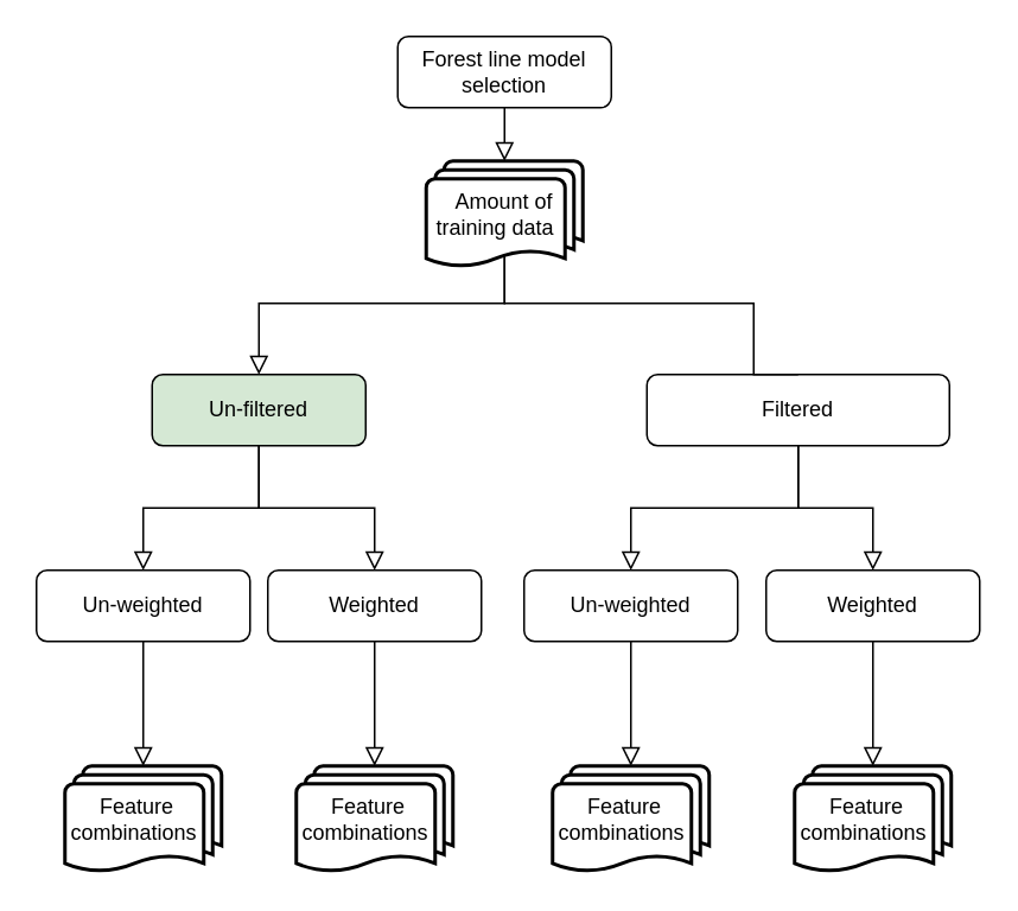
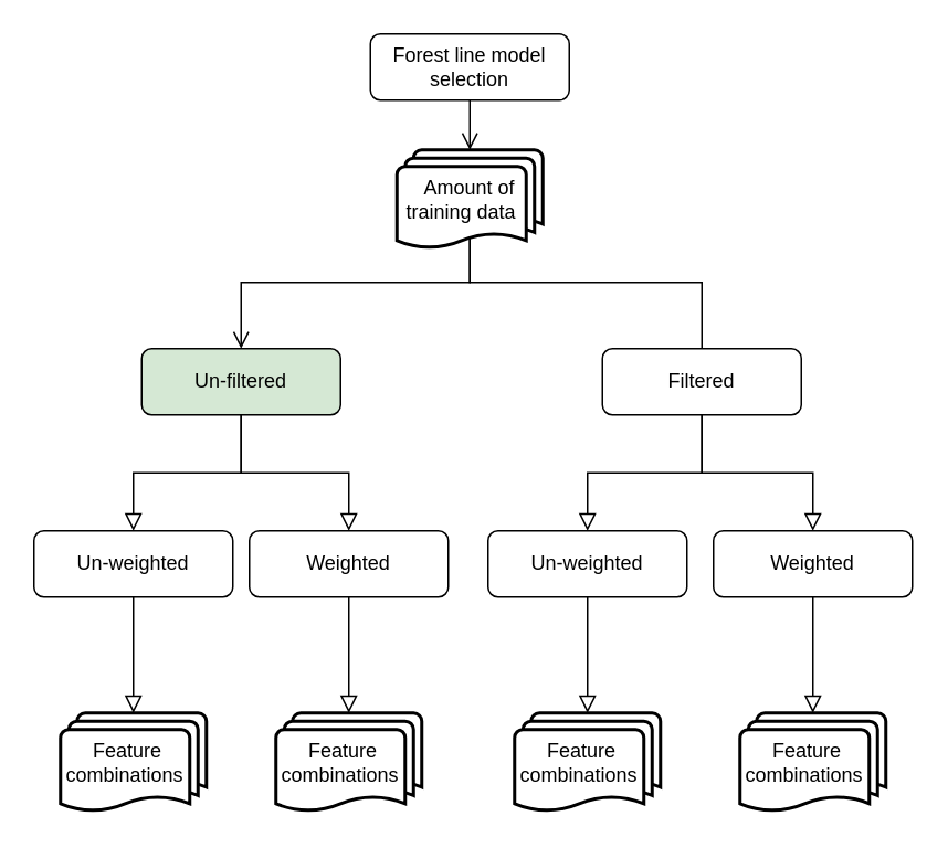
- <mxCell id="6" value="" style="rounded=0;html=1;jettySize=auto;orthogonalLoop=1;fontSize=11;endArrow=block;endFill=0;endSize=8;strokeWidth=1;shadow=0;labelBackgroundColor=none;edgeStyle=orthogonalEdgeStyle;exitX=0.5;exitY=1;exitDx=0;exitDy=0;entryX=0.5;entryY=0;entryDx=0;entryDy=0;entryPerimeter=0;" edge="1" parent="1" source="2" target="5"><mxGeometry relative="1" as="geometry"><mxPoint x="293" y="70" as="sourcePoint" /><mxPoint x="403" y="150" as="targetPoint" /></mxGeometry></mxCell>
+ <mxCell id="6" value="" style="rounded=0;html=1;jettySize=auto;orthogonalLoop=1;fontSize=11;endArrow=open;endFill=0;endSize=8;strokeWidth=1;shadow=0;labelBackgroundColor=none;edgeStyle=orthogonalEdgeStyle;exitX=0.5;exitY=1;exitDx=0;exitDy=0;entryX=0.5;entryY=0;entryDx=0;entryDy=0;entryPerimeter=0;" edge="1" parent="1" source="2" target="5"><mxGeometry relative="1" as="geometry"><mxPoint x="293" y="70" as="sourcePoint" /><mxPoint x="403" y="150" as="targetPoint" /></mxGeometry></mxCell>
- <mxCell id="15" value="" style="rounded=0;html=1;jettySize=auto;orthogonalLoop=1;fontSize=11;endArrow=block;endFill=0;endSize=8;strokeWidth=1;shadow=0;labelBackgroundColor=none;edgeStyle=orthogonalEdgeStyle;exitX=0.5;exitY=0.88;exitDx=0;exitDy=0;entryX=0.5;entryY=0;entryDx=0;entryDy=0;exitPerimeter=0;" edge="1" parent="1" source="5" target="4"><mxGeometry relative="1" as="geometry"><mxPoint x="300" y="70" as="sourcePoint" /><mxPoint x="300" y="100" as="targetPoint" /><Array as="points"><mxPoint x="283" y="170" /><mxPoint x="145" y="170" /></Array></mxGeometry></mxCell>
+ <mxCell id="15" value="" style="rounded=0;html=1;jettySize=auto;orthogonalLoop=1;fontSize=11;endArrow=open;endFill=0;endSize=8;strokeWidth=1;shadow=0;labelBackgroundColor=none;edgeStyle=orthogonalEdgeStyle;exitX=0.5;exitY=0.88;exitDx=0;exitDy=0;entryX=0.5;entryY=0;entryDx=0;entryDy=0;exitPerimeter=0;" edge="1" parent="1" source="5" target="4"><mxGeometry relative="1" as="geometry"><mxPoint x="300" y="70" as="sourcePoint" /><mxPoint x="300" y="100" as="targetPoint" /><Array as="points"><mxPoint x="283" y="170" /><mxPoint x="145" y="170" /></Array></mxGeometry></mxCell>
- <mxCell id="3" value="Filtered" style="rounded=1;whiteSpace=wrap;html=1;fontSize=12;glass=0;strokeWidth=1;shadow=0;" parent="1" vertex="1"><mxGeometry x="363" y="210" width="170" height="40" as="geometry" /></mxCell>
+ <mxCell id="3" value="Filtered" style="rounded=1;whiteSpace=wrap;html=1;fontSize=12;glass=0;strokeWidth=1;shadow=0;" parent="1" vertex="1"><mxGeometry x="363" y="210" width="120" height="40" as="geometry" /></mxCell>
